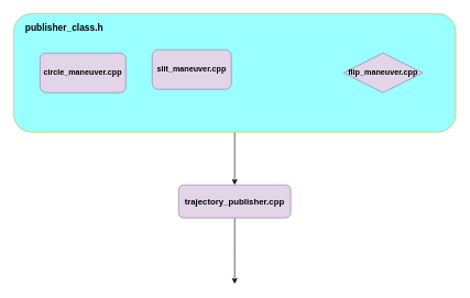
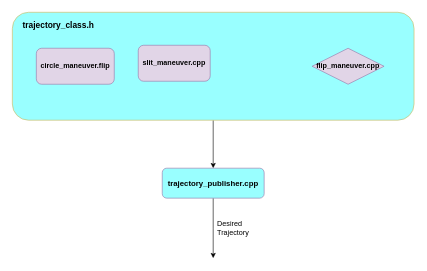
- <mxCell id="9" value="&lt;b&gt;&lt;font style=&quot;font-size: 14px&quot;&gt;publisher_class.h&lt;/font&gt;&lt;/b&gt;" style="text;html=1;strokeColor=none;fillColor=none;align=center;verticalAlign=middle;whiteSpace=wrap;rounded=0;" vertex="1" parent="1"><mxGeometry x="37" y="22" width="120" height="40" as="geometry" /></mxCell>
+ <mxCell id="9" value="&lt;b&gt;&lt;font style=&quot;font-size: 14px&quot;&gt;trajectory_class.h&lt;/font&gt;&lt;/b&gt;" style="text;html=1;strokeColor=none;fillColor=none;align=center;verticalAlign=middle;whiteSpace=wrap;rounded=0;" vertex="1" parent="1"><mxGeometry x="37" y="22" width="120" height="40" as="geometry" /></mxCell>
- <mxCell id="6" value="&lt;b&gt;circle_maneuver.cpp&lt;/b&gt;" style="rounded=1;whiteSpace=wrap;html=1;fillColor=#e1d5e7;strokeColor=#9673a6;" vertex="1" parent="1"><mxGeometry x="60" y="80" width="130" height="60" as="geometry" /></mxCell>
+ <mxCell id="6" value="&lt;b&gt;circle_maneuver.flip&lt;/b&gt;" style="rounded=1;whiteSpace=wrap;html=1;fillColor=#e1d5e7;strokeColor=#9673a6;" vertex="1" parent="1"><mxGeometry x="60" y="80" width="130" height="60" as="geometry" /></mxCell>
- <mxCell id="5" value="&lt;font style=&quot;font-size: 13px&quot;&gt;&lt;b&gt;trajectory_publisher.cpp&lt;/b&gt;&lt;/font&gt;" style="rounded=1;whiteSpace=wrap;html=1;fillColor=#e1d5e7;strokeColor=#9673a6;" vertex="1" parent="1"><mxGeometry x="270" y="280" width="170" height="50" as="geometry" /></mxCell>
+ <mxCell id="5" value="&lt;font style=&quot;font-size: 13px&quot;&gt;&lt;b&gt;trajectory_publisher.cpp&lt;/b&gt;&lt;/font&gt;" style="rounded=1;whiteSpace=wrap;html=1;fillColor=#99ffff;strokeColor=#9673a6;" vertex="1" parent="1"><mxGeometry x="270" y="280" width="170" height="50" as="geometry" /></mxCell>
+ <mxCell id="10" value="&lt;div align=&quot;left&quot;&gt;Desired &lt;br&gt;&lt;/div&gt;&lt;div align=&quot;left&quot;&gt;Trajectory&lt;/div&gt;" style="text;html=1;align=left;verticalAlign=middle;resizable=0;points=[];autosize=1;" vertex="1" parent="1"><mxGeometry x="360" y="365" width="70" height="30" as="geometry" /></mxCell>
